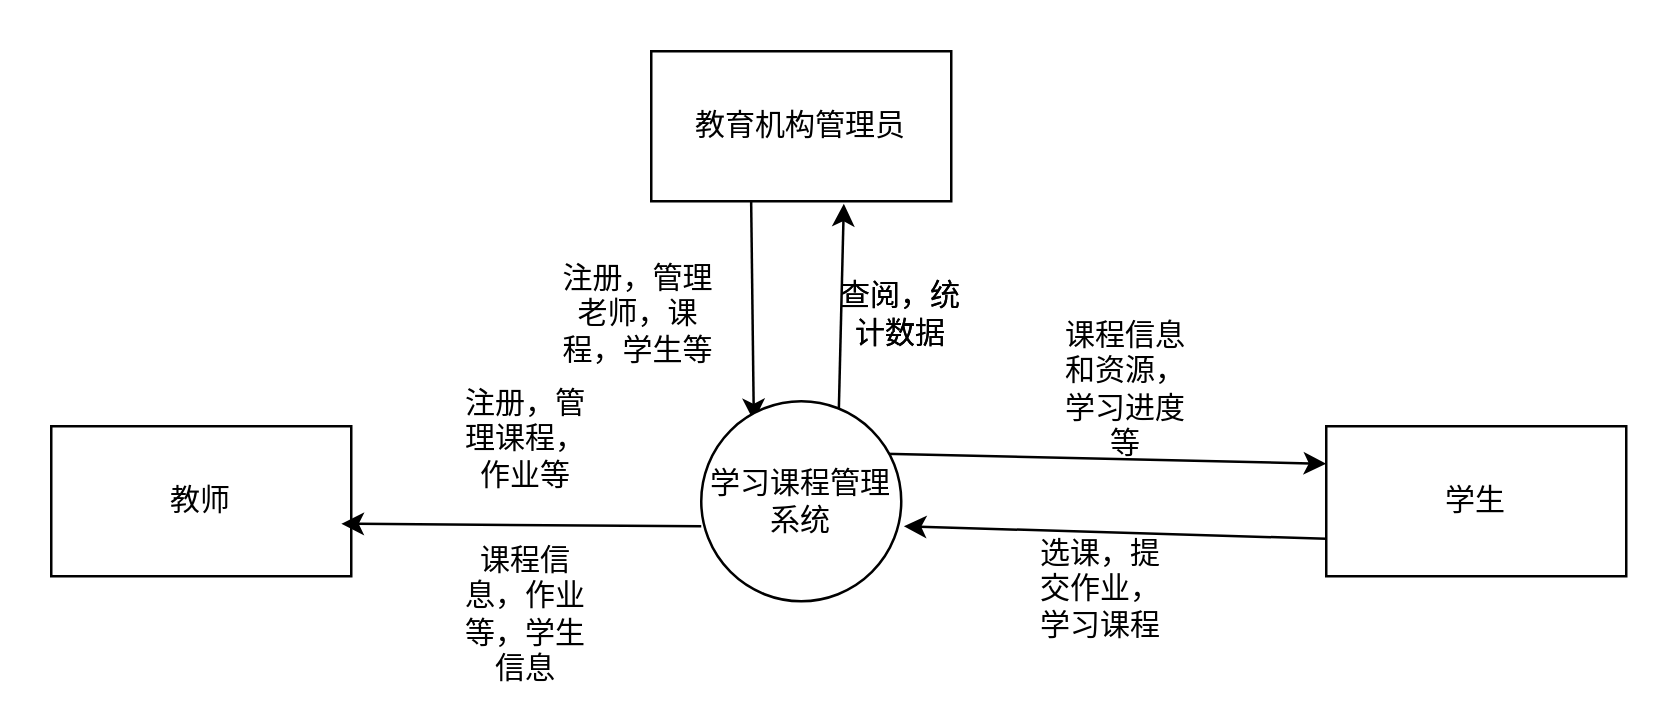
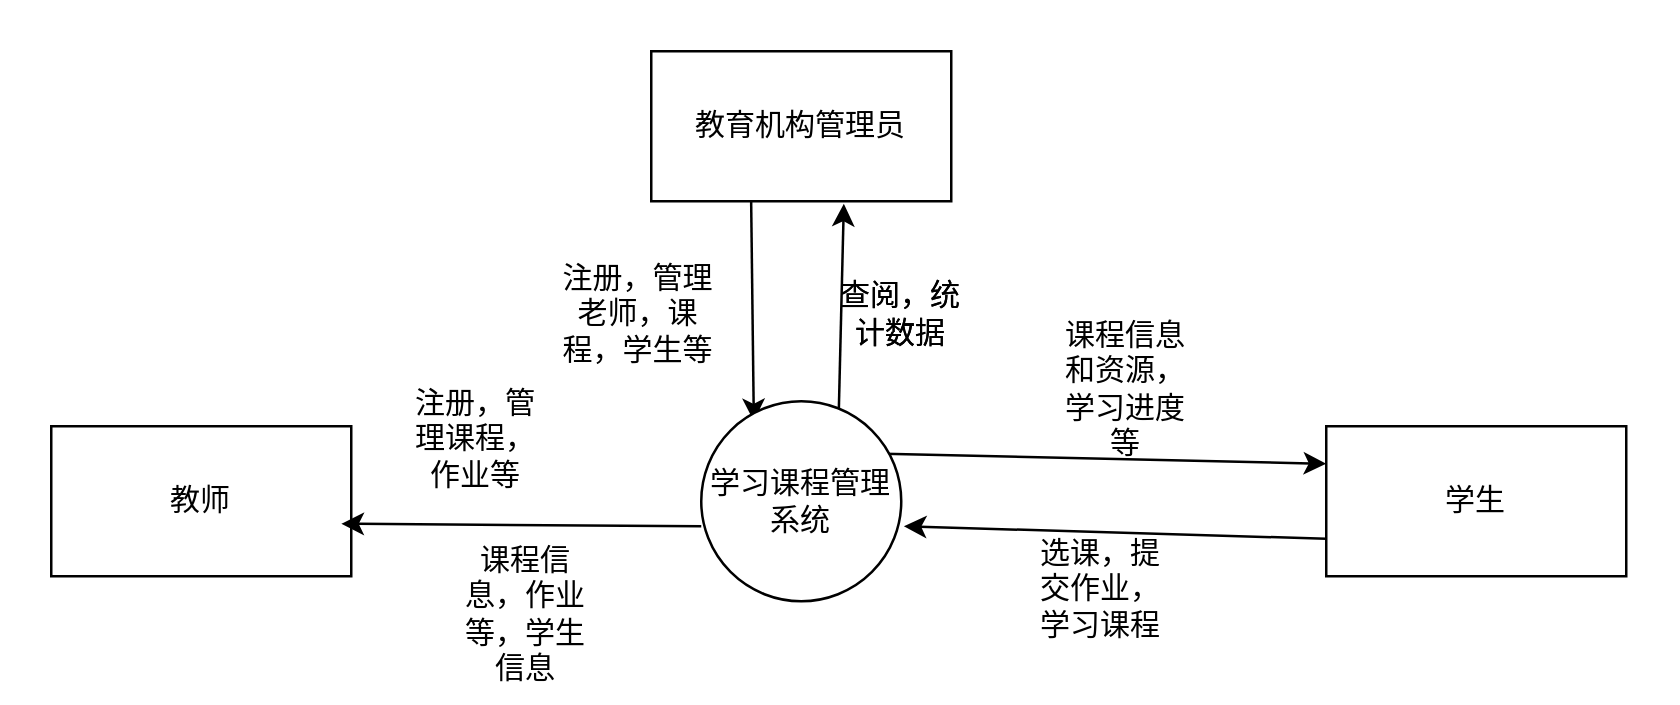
- <mxCell id="11" value="注册，管理课程，作业等" style="text;html=1;align=center;verticalAlign=middle;whiteSpace=wrap;rounded=0;" parent="1" vertex="1"><mxGeometry x="180" y="160" width="60" height="30" as="geometry" /></mxCell>
+ <mxCell id="11" value="注册，管理课程，作业等" style="text;html=1;align=center;verticalAlign=middle;whiteSpace=wrap;rounded=0;" parent="1" vertex="1"><mxGeometry x="160" y="160" width="60" height="30" as="geometry" /></mxCell>
